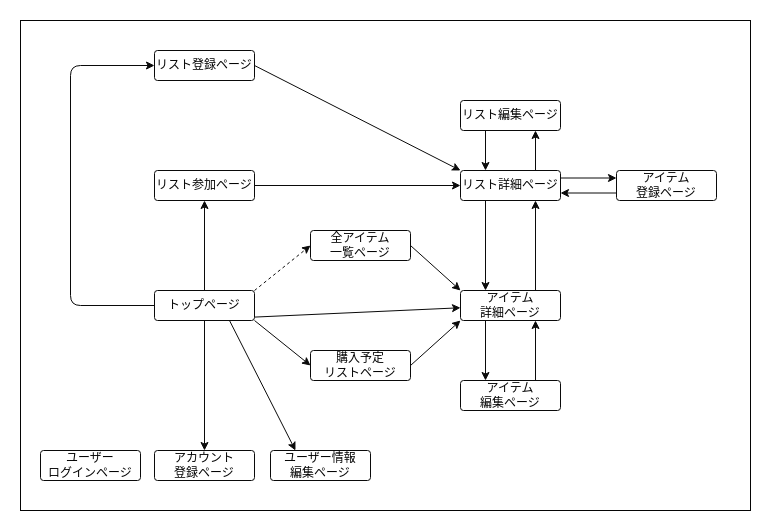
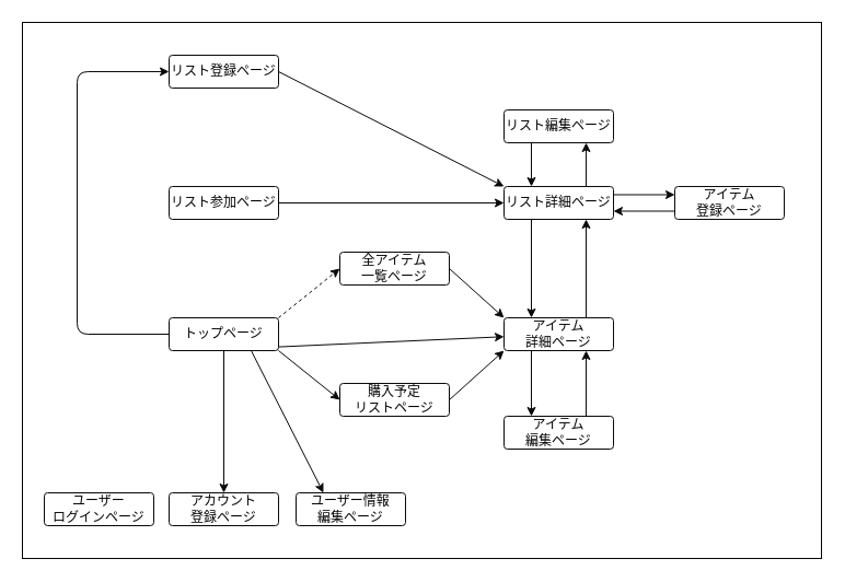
- <mxCell id="23" style="edgeStyle=none;html=1;entryX=0.5;entryY=1;entryDx=0;entryDy=0;startArrow=none;startFill=0;strokeColor=#0A0A0A;fontColor=#050505;" parent="1" source="9" target="26" edge="1"><mxGeometry relative="1" as="geometry"><mxPoint x="630" y="360" as="sourcePoint" /></mxGeometry></mxCell>
